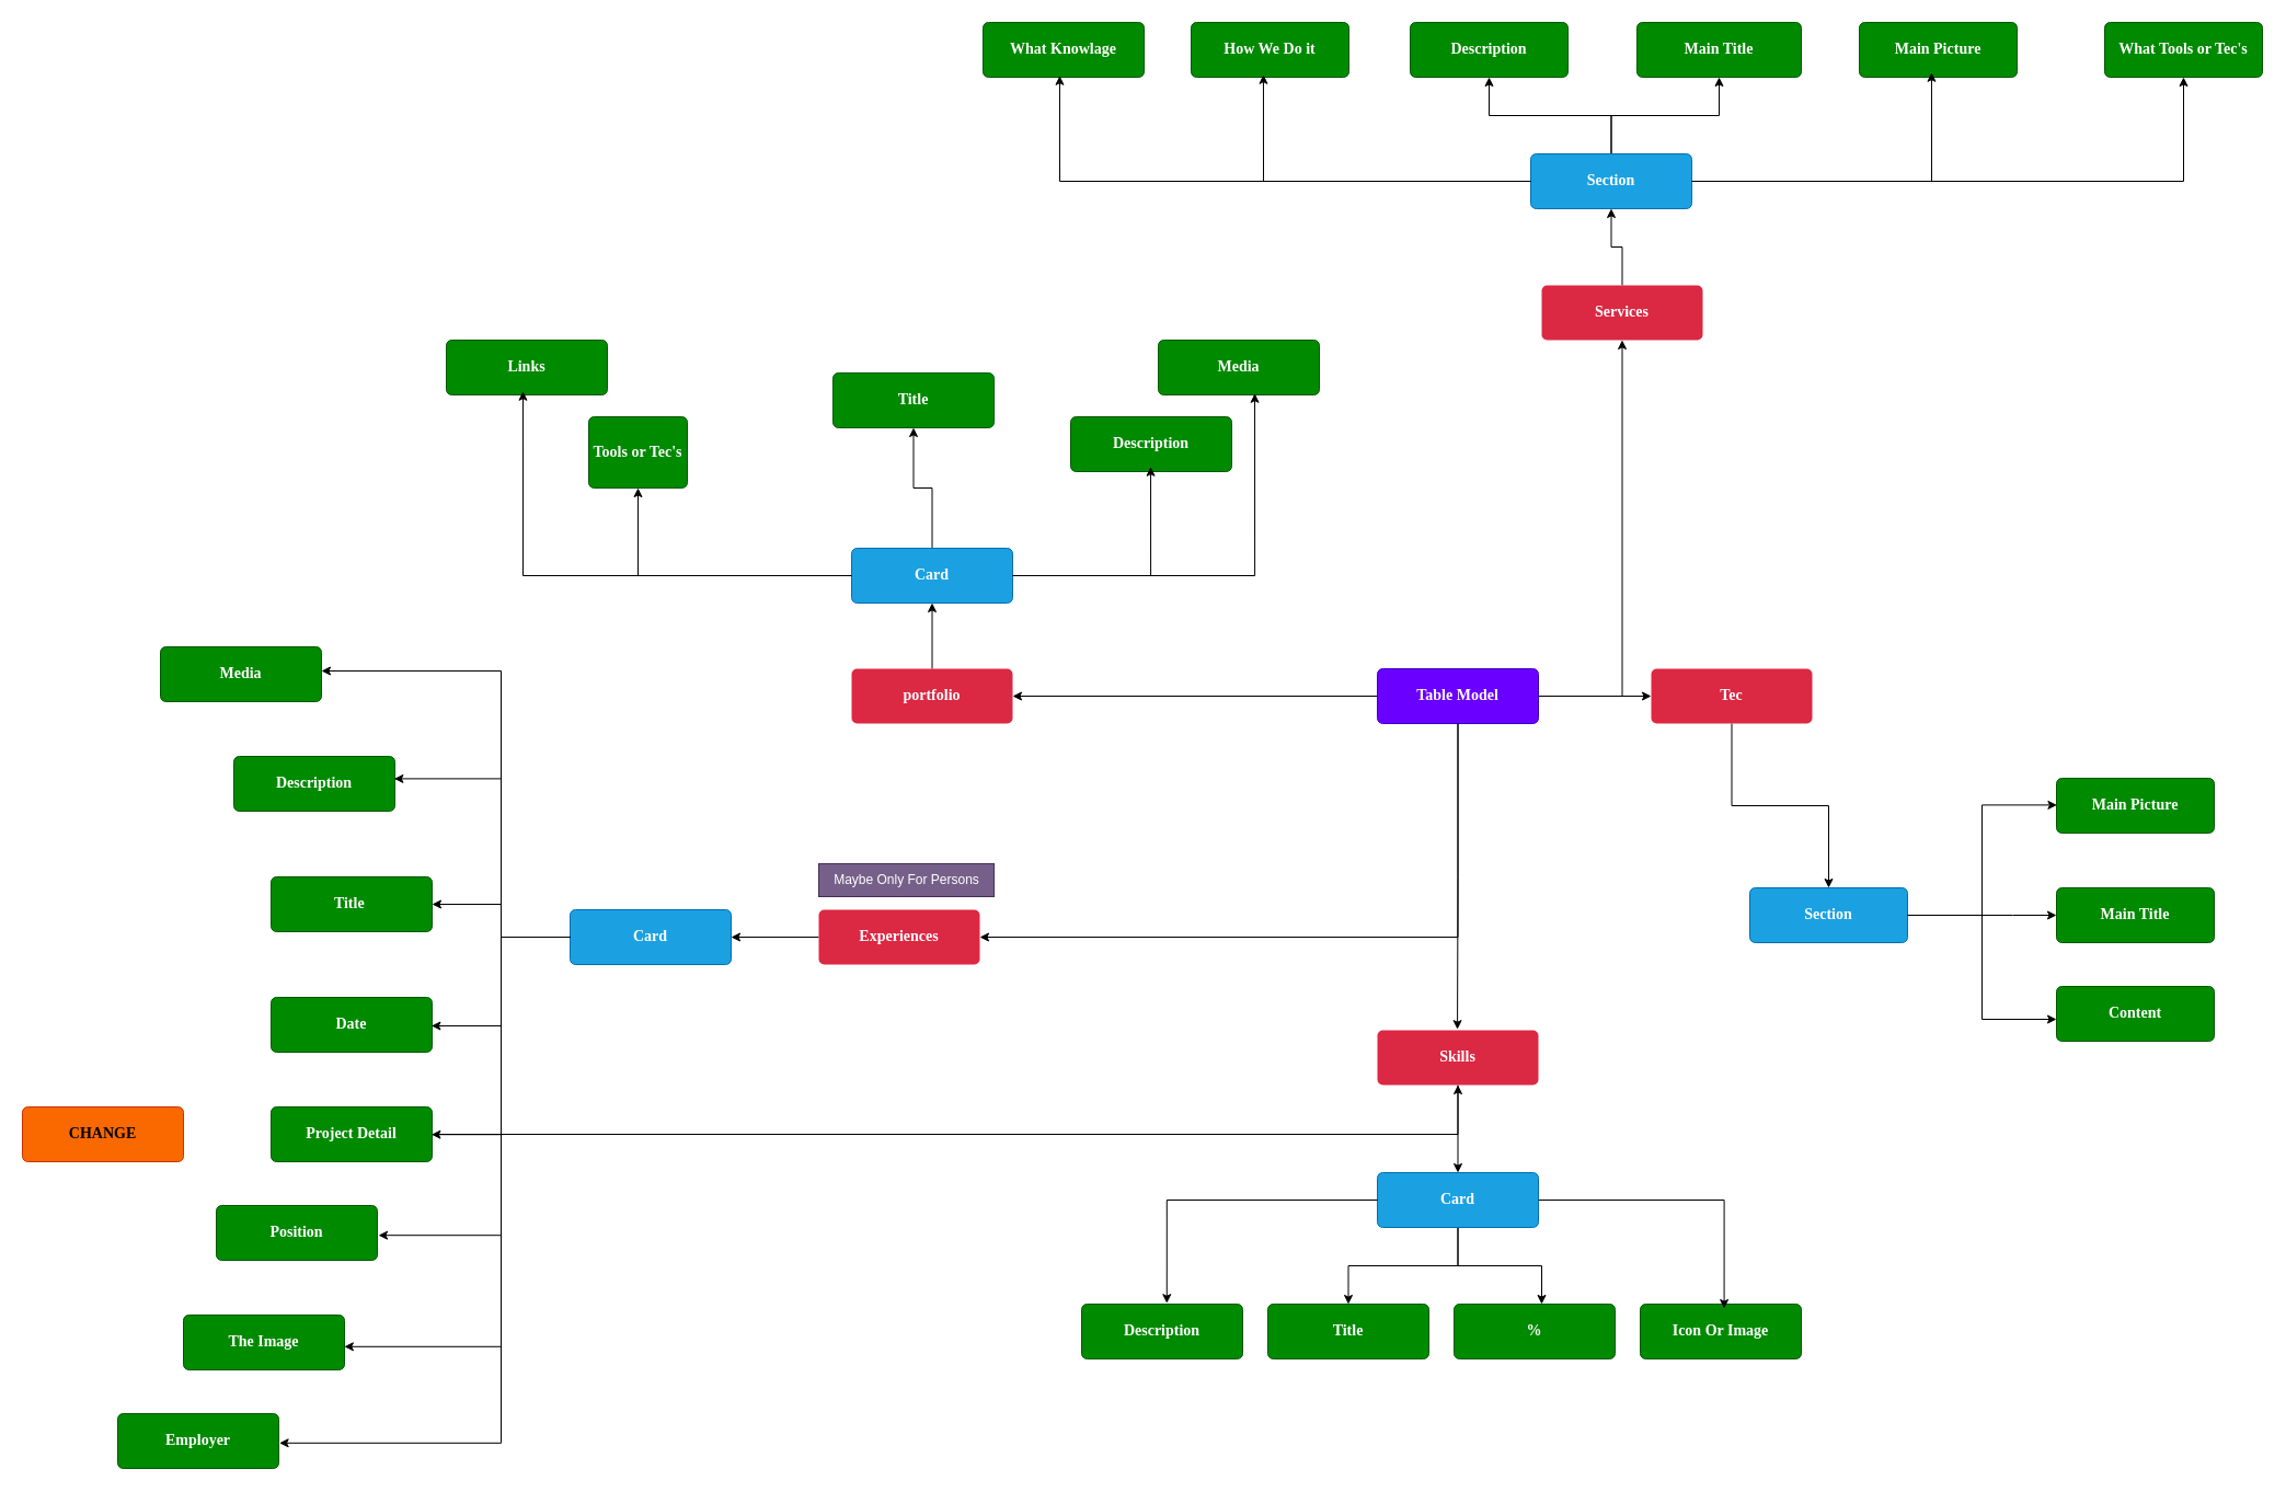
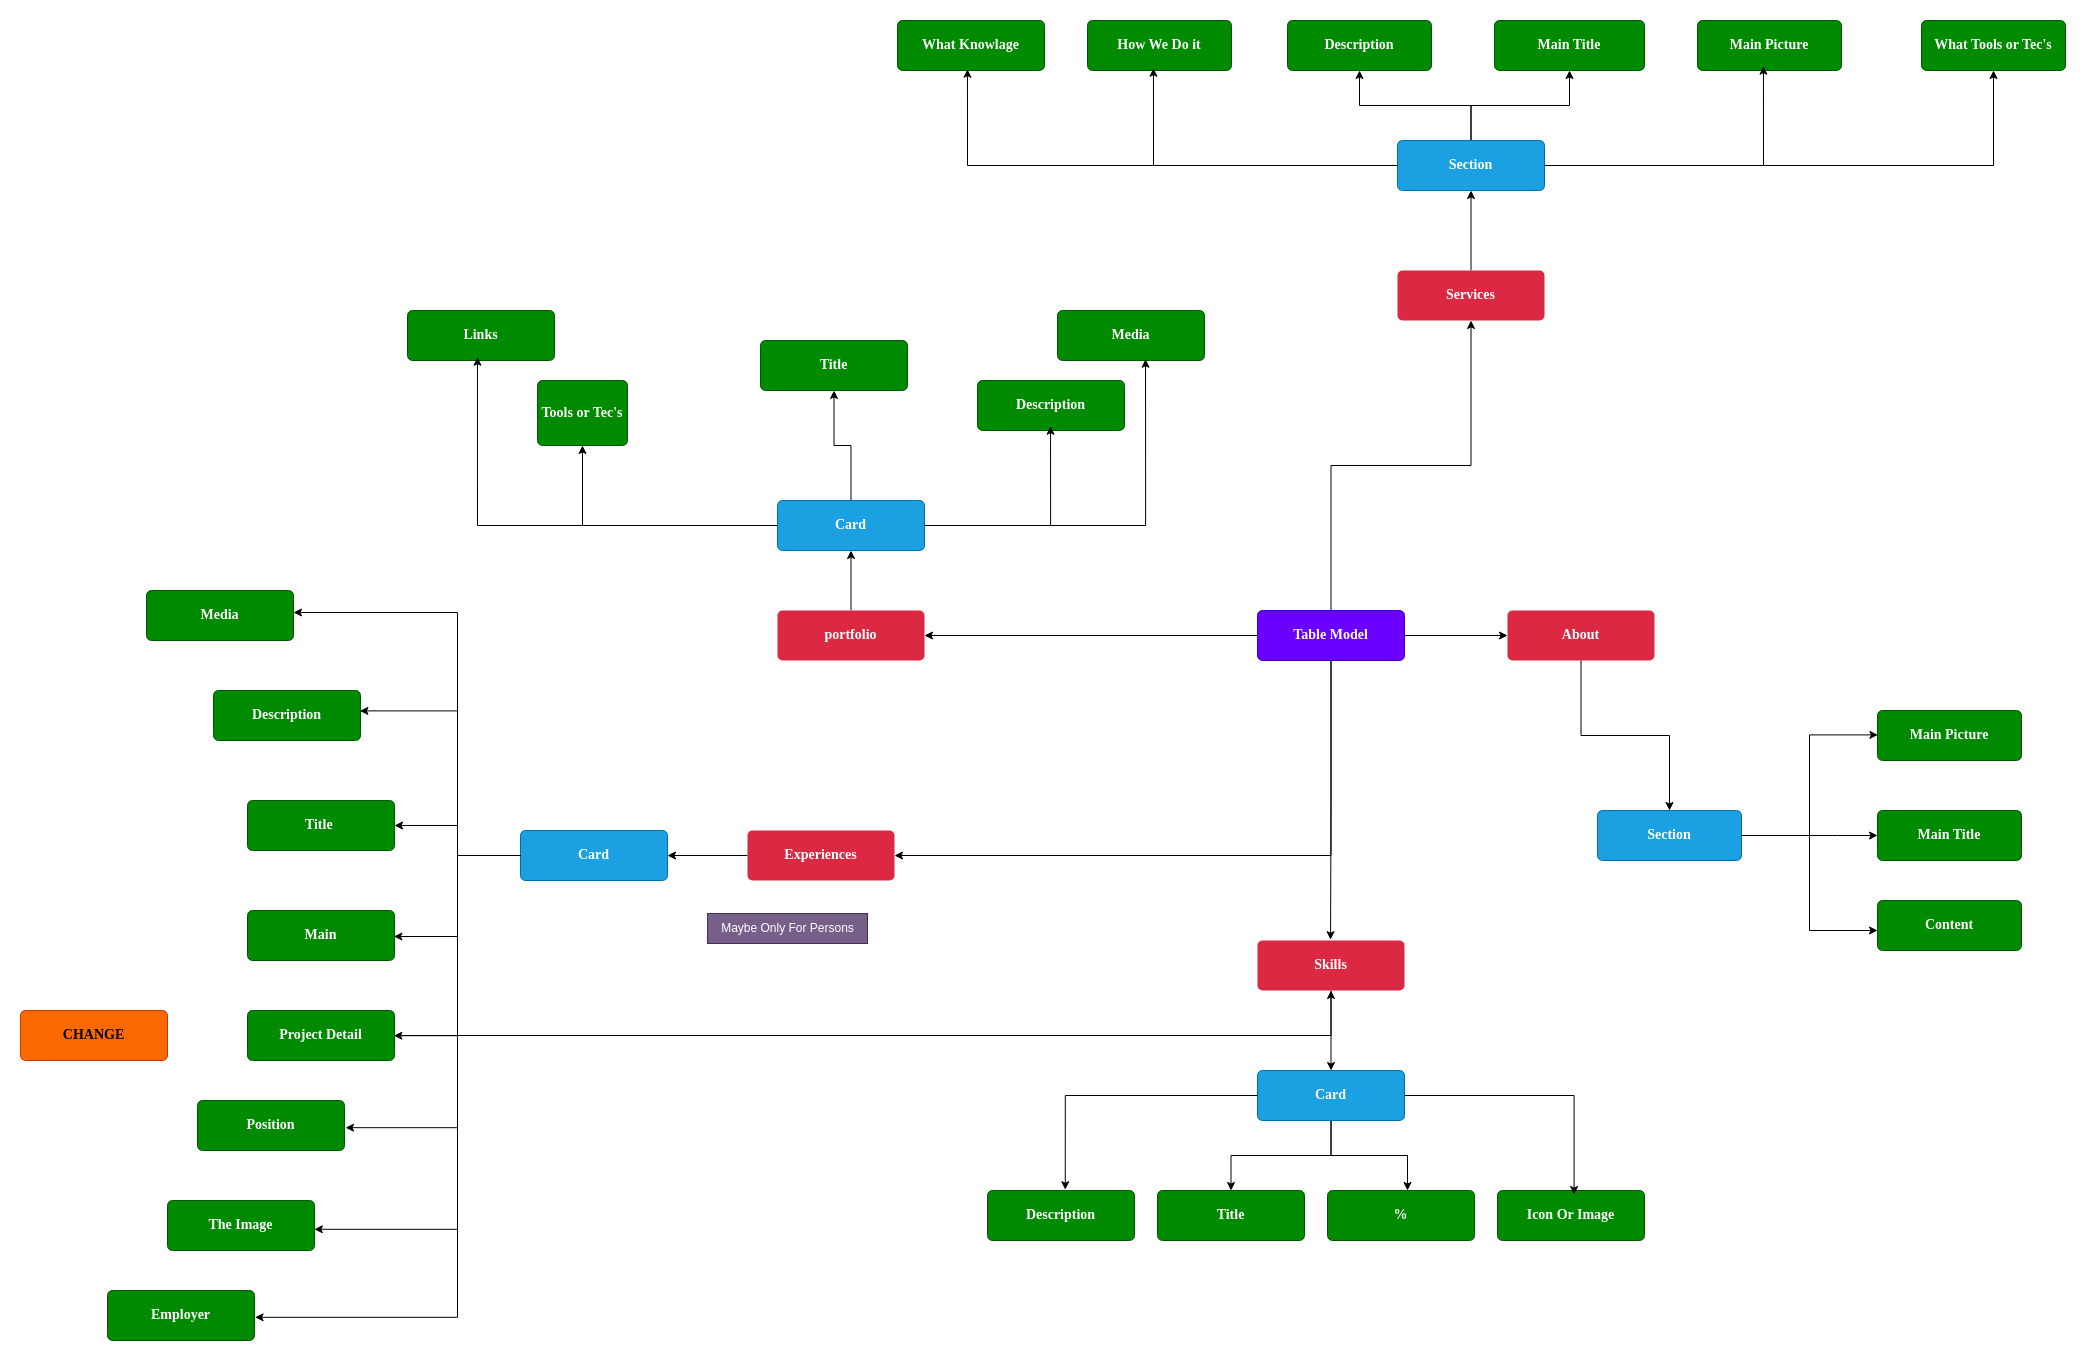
- <mxCell id="7" value="&lt;div style=&quot;forced-color-adjust: none;&quot;&gt;Services&lt;/div&gt;" style="html=1;shadow=0;dashed=0;shape=mxgraph.bootstrap.rrect;rSize=5;strokeColor=none;strokeWidth=1;fillColor=#DB2843;fontColor=#FFFFFF;whiteSpace=wrap;align=center;verticalAlign=middle;spacingLeft=0;fontStyle=1;fontSize=14;spacing=5;rounded=1;glass=0;fillStyle=auto;fontFamily=Comic Sans MS;horizontal=1;textDirection=rtl;points=[];" parent="1" vertex="1"><mxGeometry x="1407" y="260" width="147" height="50" as="geometry" /></mxCell>
+ <mxCell id="7" value="&lt;div style=&quot;forced-color-adjust: none;&quot;&gt;Services&lt;/div&gt;" style="html=1;shadow=0;dashed=0;shape=mxgraph.bootstrap.rrect;rSize=5;strokeColor=none;strokeWidth=1;fillColor=#DB2843;fontColor=#FFFFFF;whiteSpace=wrap;align=center;verticalAlign=middle;spacingLeft=0;fontStyle=1;fontSize=14;spacing=5;rounded=1;glass=0;fillStyle=auto;fontFamily=Comic Sans MS;horizontal=1;textDirection=rtl;points=[];" parent="1" vertex="1"><mxGeometry x="1397" y="270" width="147" height="50" as="geometry" /></mxCell>
- <mxCell id="9" value="&lt;div style=&quot;forced-color-adjust: none;&quot;&gt;Tec&lt;/div&gt;" style="html=1;shadow=0;dashed=0;shape=mxgraph.bootstrap.rrect;rSize=5;strokeColor=none;strokeWidth=1;fillColor=#DB2843;fontColor=#FFFFFF;whiteSpace=wrap;align=center;verticalAlign=middle;spacingLeft=0;fontStyle=1;fontSize=14;spacing=5;rounded=1;glass=0;fillStyle=auto;fontFamily=Comic Sans MS;horizontal=1;textDirection=rtl;points=[];" parent="1" vertex="1"><mxGeometry x="1507" y="610" width="147" height="50" as="geometry" /></mxCell>
+ <mxCell id="9" value="&lt;div style=&quot;forced-color-adjust: none;&quot;&gt;About&lt;/div&gt;" style="html=1;shadow=0;dashed=0;shape=mxgraph.bootstrap.rrect;rSize=5;strokeColor=none;strokeWidth=1;fillColor=#DB2843;fontColor=#FFFFFF;whiteSpace=wrap;align=center;verticalAlign=middle;spacingLeft=0;fontStyle=1;fontSize=14;spacing=5;rounded=1;glass=0;fillStyle=auto;fontFamily=Comic Sans MS;horizontal=1;textDirection=rtl;points=[];" parent="1" vertex="1"><mxGeometry x="1507" y="610" width="147" height="50" as="geometry" /></mxCell>
- <mxCell id="53" value="Maybe Only For Persons" style="text;html=1;align=center;verticalAlign=middle;resizable=0;points=[];autosize=1;strokeColor=#432D57;fillColor=#76608a;fontColor=#ffffff;" vertex="1" parent="1"><mxGeometry x="747" y="788" width="160" height="30" as="geometry" /></mxCell>
+ <mxCell id="53" value="Maybe Only For Persons" style="text;html=1;align=center;verticalAlign=middle;resizable=0;points=[];autosize=1;strokeColor=#432D57;fillColor=#76608a;fontColor=#ffffff;" vertex="1" parent="1"><mxGeometry x="707" y="913" width="160" height="30" as="geometry" /></mxCell>
- <mxCell id="37" value="&lt;div style=&quot;forced-color-adjust: none;&quot;&gt;Date&lt;/div&gt;" style="html=1;shadow=0;dashed=0;shape=mxgraph.bootstrap.rrect;rSize=5;strokeColor=#005700;strokeWidth=1;fillColor=#008a00;fontColor=#ffffff;whiteSpace=wrap;align=center;verticalAlign=middle;spacingLeft=0;fontStyle=1;fontSize=14;spacing=5;rounded=1;glass=0;fillStyle=auto;fontFamily=Comic Sans MS;horizontal=1;textDirection=rtl;points=[];" vertex="1" parent="1"><mxGeometry x="247" y="910" width="147" height="50" as="geometry" /></mxCell>
+ <mxCell id="37" value="&lt;div style=&quot;forced-color-adjust: none;&quot;&gt;Main&lt;/div&gt;" style="html=1;shadow=0;dashed=0;shape=mxgraph.bootstrap.rrect;rSize=5;strokeColor=#005700;strokeWidth=1;fillColor=#008a00;fontColor=#ffffff;whiteSpace=wrap;align=center;verticalAlign=middle;spacingLeft=0;fontStyle=1;fontSize=14;spacing=5;rounded=1;glass=0;fillStyle=auto;fontFamily=Comic Sans MS;horizontal=1;textDirection=rtl;points=[];" vertex="1" parent="1"><mxGeometry x="247" y="910" width="147" height="50" as="geometry" /></mxCell>
